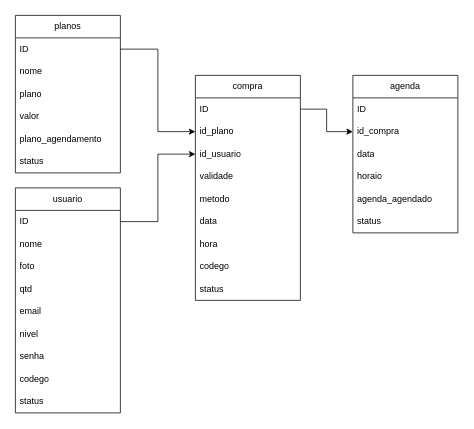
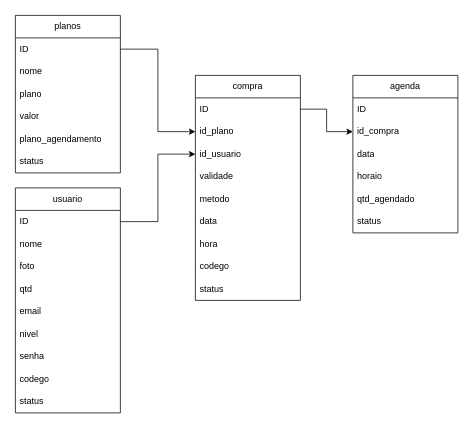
- <mxCell id="24" value="agenda_agendado" style="text;strokeColor=none;fillColor=none;align=left;verticalAlign=middle;spacingLeft=4;spacingRight=4;overflow=hidden;points=[[0,0.5],[1,0.5]];portConstraint=eastwest;rotatable=0;whiteSpace=wrap;html=1;" vertex="1" parent="19"><mxGeometry y="150" width="140" height="30" as="geometry" /></mxCell>
+ <mxCell id="24" value="qtd_agendado" style="text;strokeColor=none;fillColor=none;align=left;verticalAlign=middle;spacingLeft=4;spacingRight=4;overflow=hidden;points=[[0,0.5],[1,0.5]];portConstraint=eastwest;rotatable=0;whiteSpace=wrap;html=1;" vertex="1" parent="19"><mxGeometry y="150" width="140" height="30" as="geometry" /></mxCell>
